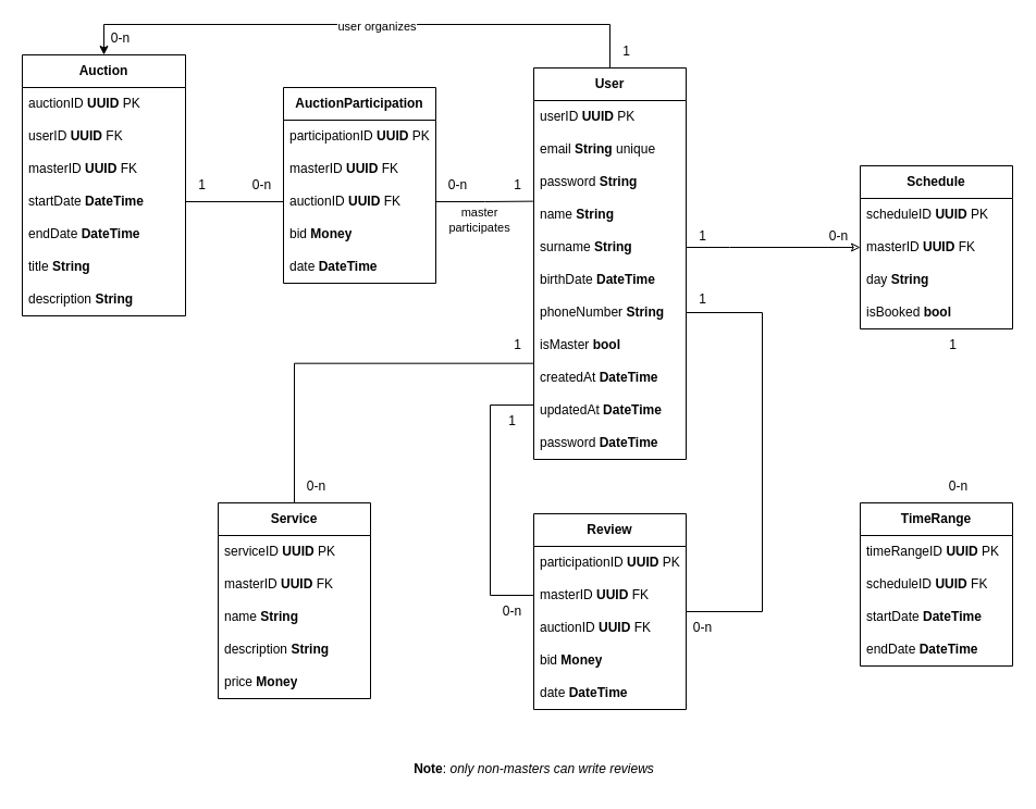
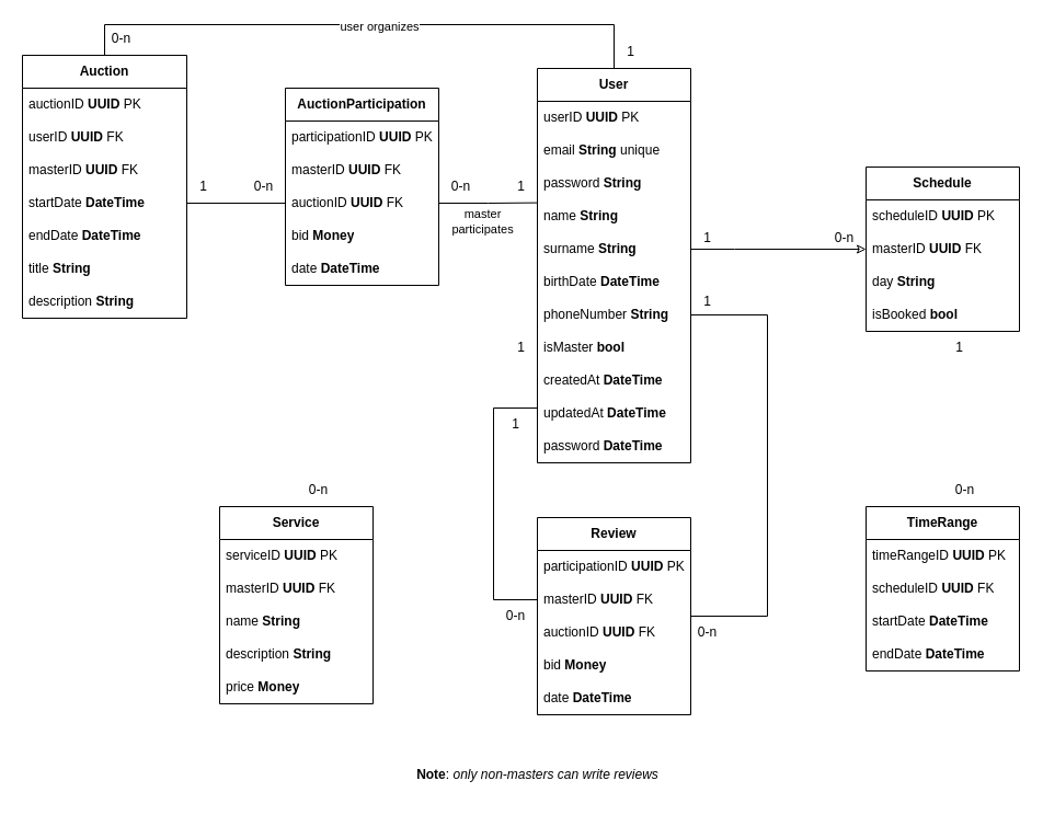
- <mxCell id="24" style="edgeStyle=orthogonalEdgeStyle;rounded=0;orthogonalLoop=1;jettySize=auto;html=1;entryX=0.5;entryY=0;entryDx=0;entryDy=0;" edge="1" parent="1" source="26" target="2"><mxGeometry relative="1" as="geometry"><Array as="points"><mxPoint x="560" y="22" /><mxPoint x="95" y="22" /></Array></mxGeometry></mxCell>
+ <mxCell id="24" style="edgeStyle=orthogonalEdgeStyle;rounded=0;orthogonalLoop=1;jettySize=auto;html=1;entryX=0.5;entryY=0;entryDx=0;entryDy=0;endArrow=none;" edge="1" parent="1" source="26" target="2"><mxGeometry relative="1" as="geometry"><Array as="points"><mxPoint x="560" y="22" /><mxPoint x="95" y="22" /></Array></mxGeometry></mxCell>
- <mxCell id="66" style="edgeStyle=orthogonalEdgeStyle;rounded=0;orthogonalLoop=1;jettySize=auto;html=1;entryX=0.002;entryY=0.056;entryDx=0;entryDy=0;entryPerimeter=0;endArrow=none;endFill=0;" edge="1" parent="1" source="17" target="35"><mxGeometry relative="1" as="geometry" /></mxCell>
